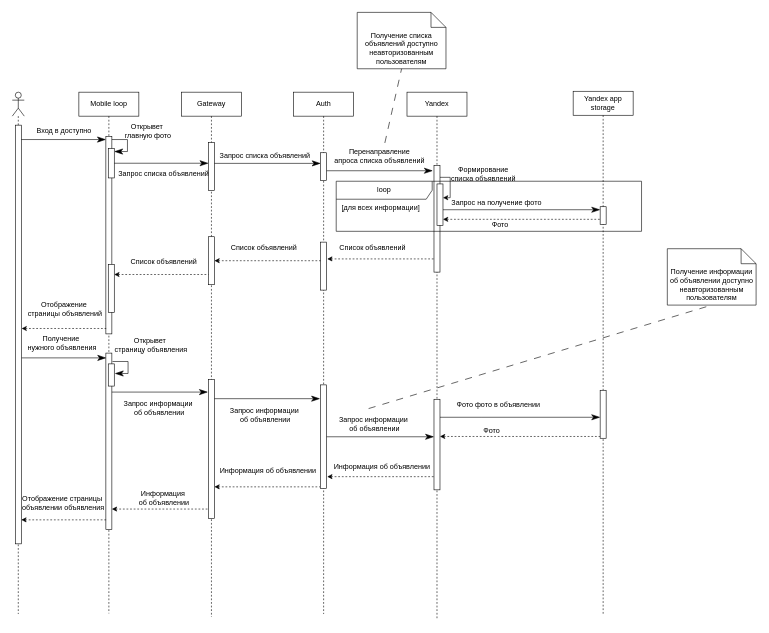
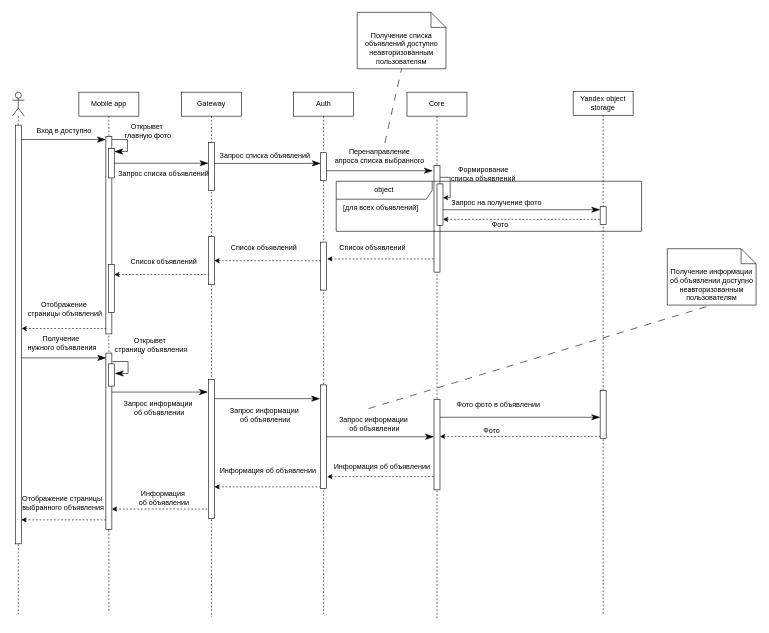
- <mxCell id="2" value="Mobile loop" style="shape=umlLifeline;perimeter=lifelinePerimeter;whiteSpace=wrap;html=1;container=1;dropTarget=0;collapsible=0;recursiveResize=0;outlineConnect=0;portConstraint=eastwest;newEdgeStyle={&quot;curved&quot;:0,&quot;rounded&quot;:0};" vertex="1" parent="1"><mxGeometry x="131" y="153" width="100" height="869" as="geometry" /></mxCell>
+ <mxCell id="2" value="Mobile app" style="shape=umlLifeline;perimeter=lifelinePerimeter;whiteSpace=wrap;html=1;container=1;dropTarget=0;collapsible=0;recursiveResize=0;outlineConnect=0;portConstraint=eastwest;newEdgeStyle={&quot;curved&quot;:0,&quot;rounded&quot;:0};" vertex="1" parent="1"><mxGeometry x="131" y="153" width="100" height="869" as="geometry" /></mxCell>
- <mxCell id="15" value="Yandex" style="shape=umlLifeline;perimeter=lifelinePerimeter;whiteSpace=wrap;html=1;container=1;dropTarget=0;collapsible=0;recursiveResize=0;outlineConnect=0;portConstraint=eastwest;newEdgeStyle={&quot;curved&quot;:0,&quot;rounded&quot;:0};" vertex="1" parent="1"><mxGeometry x="678" y="153" width="100" height="880" as="geometry" /></mxCell>
+ <mxCell id="15" value="Core" style="shape=umlLifeline;perimeter=lifelinePerimeter;whiteSpace=wrap;html=1;container=1;dropTarget=0;collapsible=0;recursiveResize=0;outlineConnect=0;portConstraint=eastwest;newEdgeStyle={&quot;curved&quot;:0,&quot;rounded&quot;:0};" vertex="1" parent="1"><mxGeometry x="678" y="153" width="100" height="880" as="geometry" /></mxCell>
- <mxCell id="18" value="Yandex app storage" style="shape=umlLifeline;perimeter=lifelinePerimeter;whiteSpace=wrap;html=1;container=1;dropTarget=0;collapsible=0;recursiveResize=0;outlineConnect=0;portConstraint=eastwest;newEdgeStyle={&quot;curved&quot;:0,&quot;rounded&quot;:0};" vertex="1" parent="1"><mxGeometry x="955" y="151.5" width="100" height="873" as="geometry" /></mxCell>
+ <mxCell id="18" value="Yandex object storage" style="shape=umlLifeline;perimeter=lifelinePerimeter;whiteSpace=wrap;html=1;container=1;dropTarget=0;collapsible=0;recursiveResize=0;outlineConnect=0;portConstraint=eastwest;newEdgeStyle={&quot;curved&quot;:0,&quot;rounded&quot;:0};" vertex="1" parent="1"><mxGeometry x="955" y="151.5" width="100" height="873" as="geometry" /></mxCell>
- <mxCell id="33" value="Перенаправление&lt;div&gt;апроса списка объявлений&lt;/div&gt;" style="text;html=1;align=center;verticalAlign=middle;resizable=0;points=[];autosize=1;strokeColor=none;fillColor=none;" vertex="1" parent="1"><mxGeometry x="548" y="238.5" width="168" height="41" as="geometry" /></mxCell>
+ <mxCell id="33" value="Перенаправление&lt;div&gt;апроса списка выбранного&lt;/div&gt;" style="text;html=1;align=center;verticalAlign=middle;resizable=0;points=[];autosize=1;strokeColor=none;fillColor=none;" vertex="1" parent="1"><mxGeometry x="548" y="238.5" width="168" height="41" as="geometry" /></mxCell>
- <mxCell id="42" value="loop" style="shape=umlFrame;whiteSpace=wrap;html=1;pointerEvents=0;recursiveResize=0;container=1;collapsible=0;width=160;" vertex="1" parent="41"><mxGeometry width="509" height="83.5" as="geometry" /></mxCell>
+ <mxCell id="42" value="object" style="shape=umlFrame;whiteSpace=wrap;html=1;pointerEvents=0;recursiveResize=0;container=1;collapsible=0;width=160;" vertex="1" parent="41"><mxGeometry width="509" height="83.5" as="geometry" /></mxCell>
- <mxCell id="43" value="[для всех информации]" style="text;html=1;align=center;verticalAlign=middle;resizable=0;points=[];autosize=1;strokeColor=none;fillColor=none;" vertex="1" parent="41"><mxGeometry x="2.264" y="31.376" width="143" height="26" as="geometry" /></mxCell>
+ <mxCell id="43" value="[для всех объявлений]" style="text;html=1;align=center;verticalAlign=middle;resizable=0;points=[];autosize=1;strokeColor=none;fillColor=none;" vertex="1" parent="41"><mxGeometry x="2.264" y="31.376" width="143" height="26" as="geometry" /></mxCell>
- <mxCell id="78" value="Отображение страницы&lt;br&gt;&amp;nbsp;объявлении объявления" style="text;html=1;align=center;verticalAlign=middle;resizable=0;points=[];autosize=1;strokeColor=none;fillColor=none;" vertex="1" parent="1"><mxGeometry x="24" y="817" width="157" height="41" as="geometry" /></mxCell>
+ <mxCell id="78" value="Отображение страницы&lt;br&gt;&amp;nbsp;выбранного объявления" style="text;html=1;align=center;verticalAlign=middle;resizable=0;points=[];autosize=1;strokeColor=none;fillColor=none;" vertex="1" parent="1"><mxGeometry x="24" y="817" width="157" height="41" as="geometry" /></mxCell>
